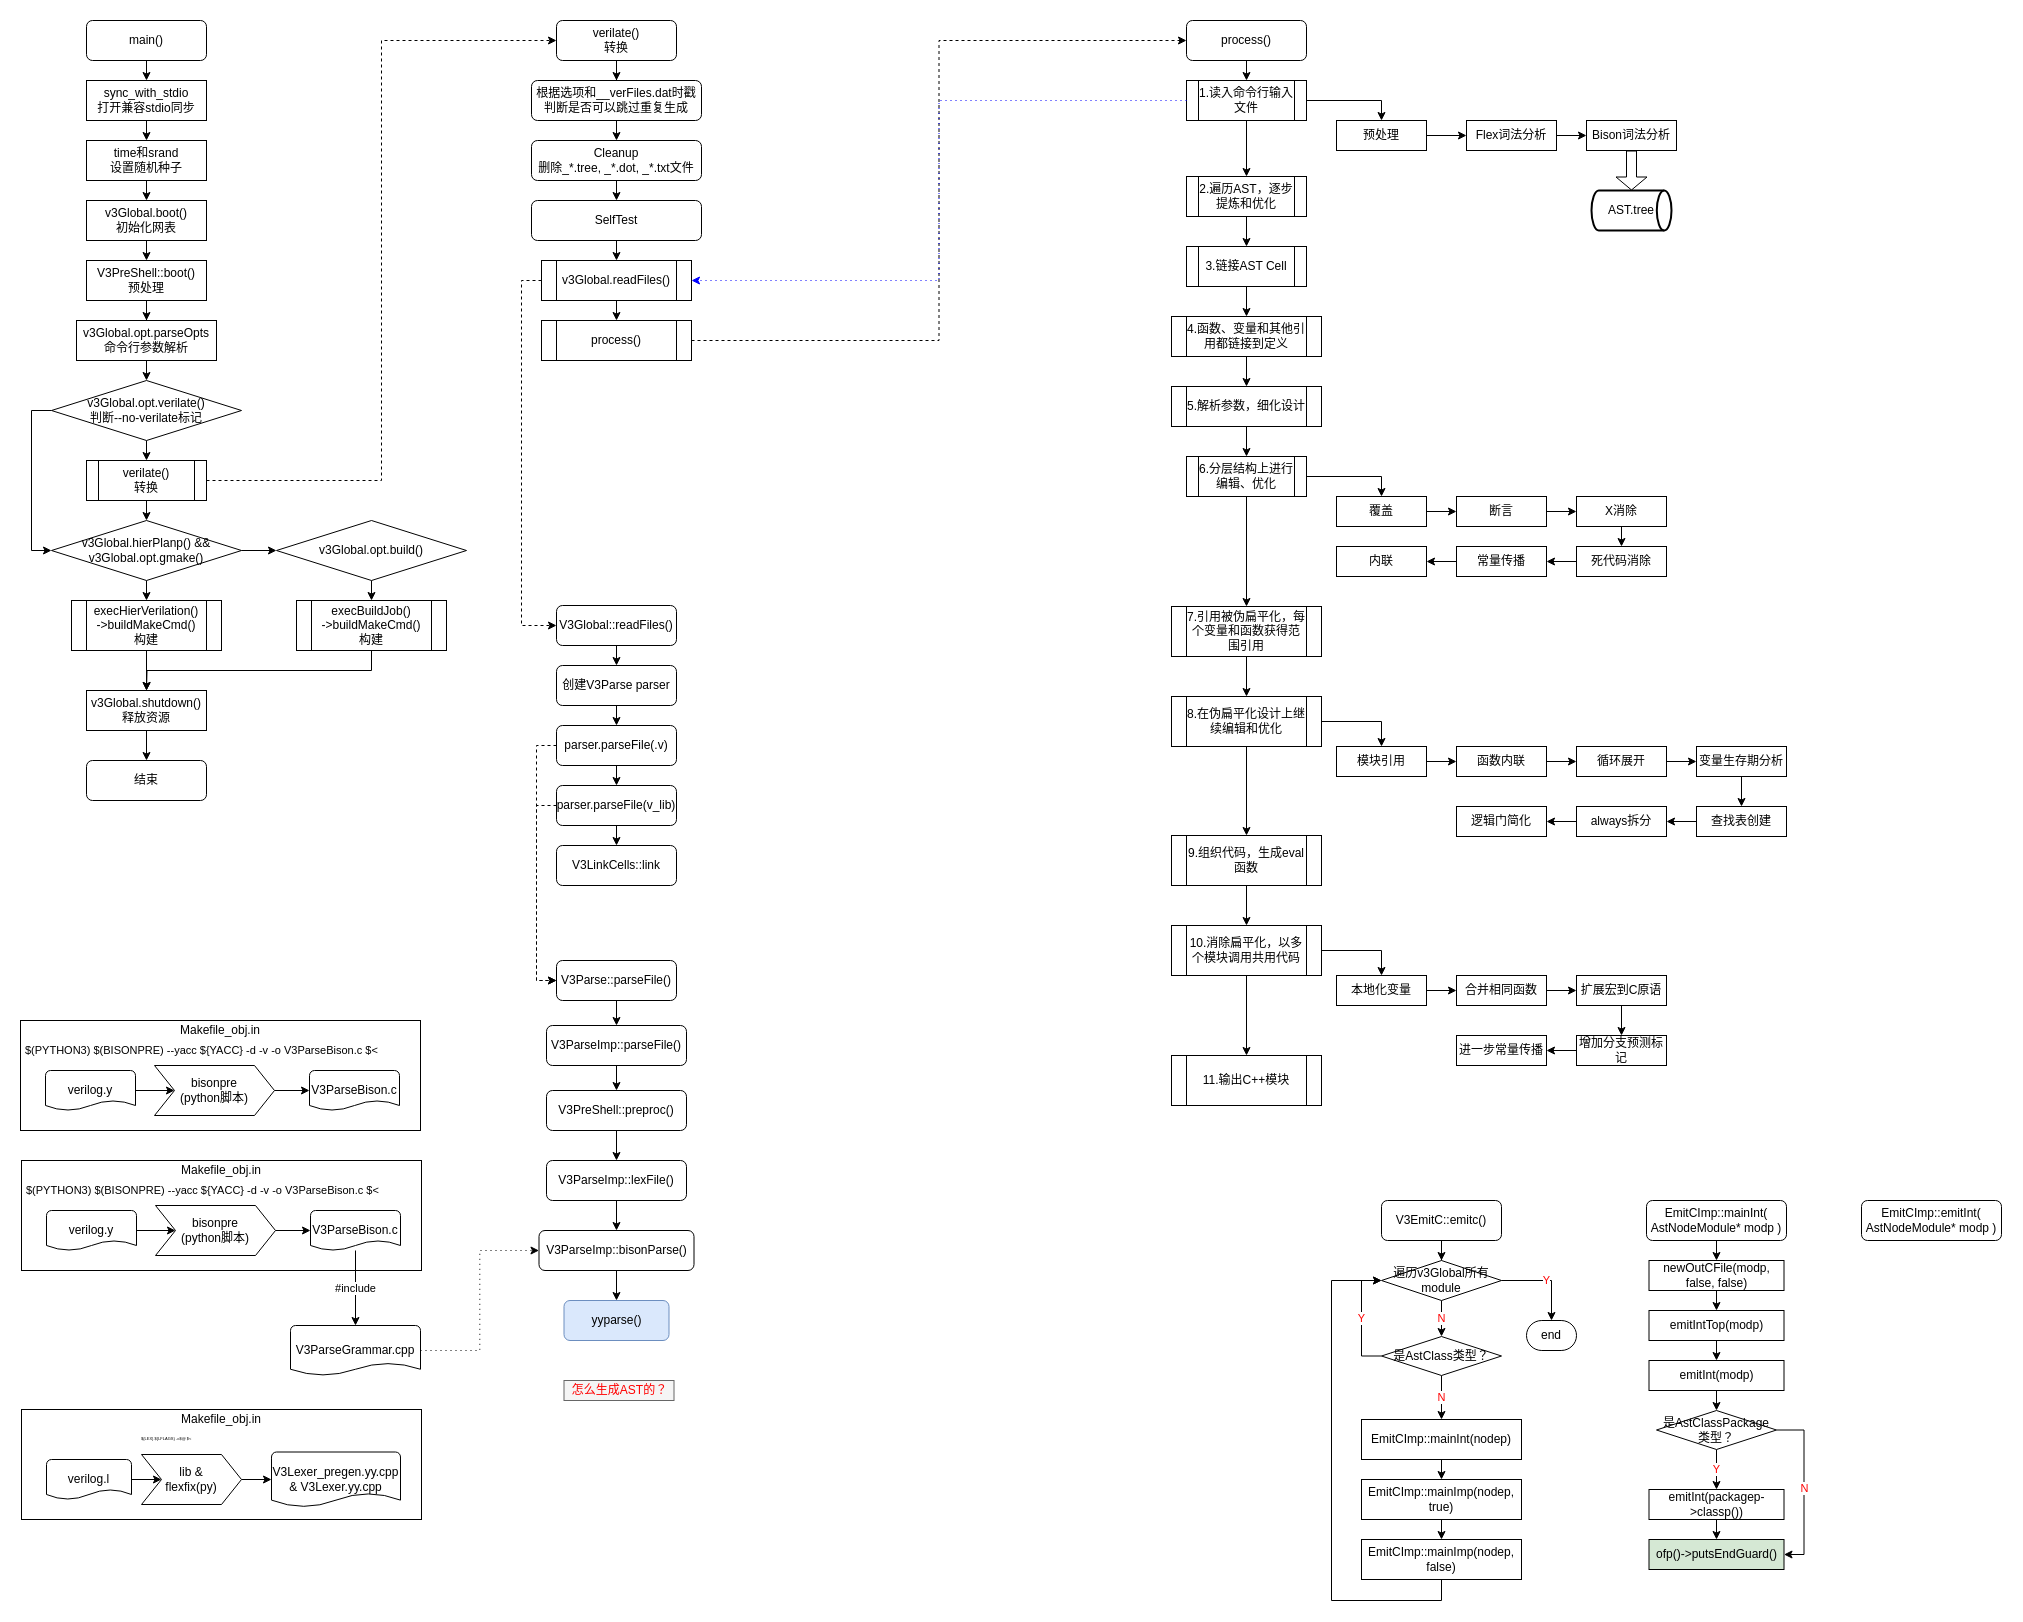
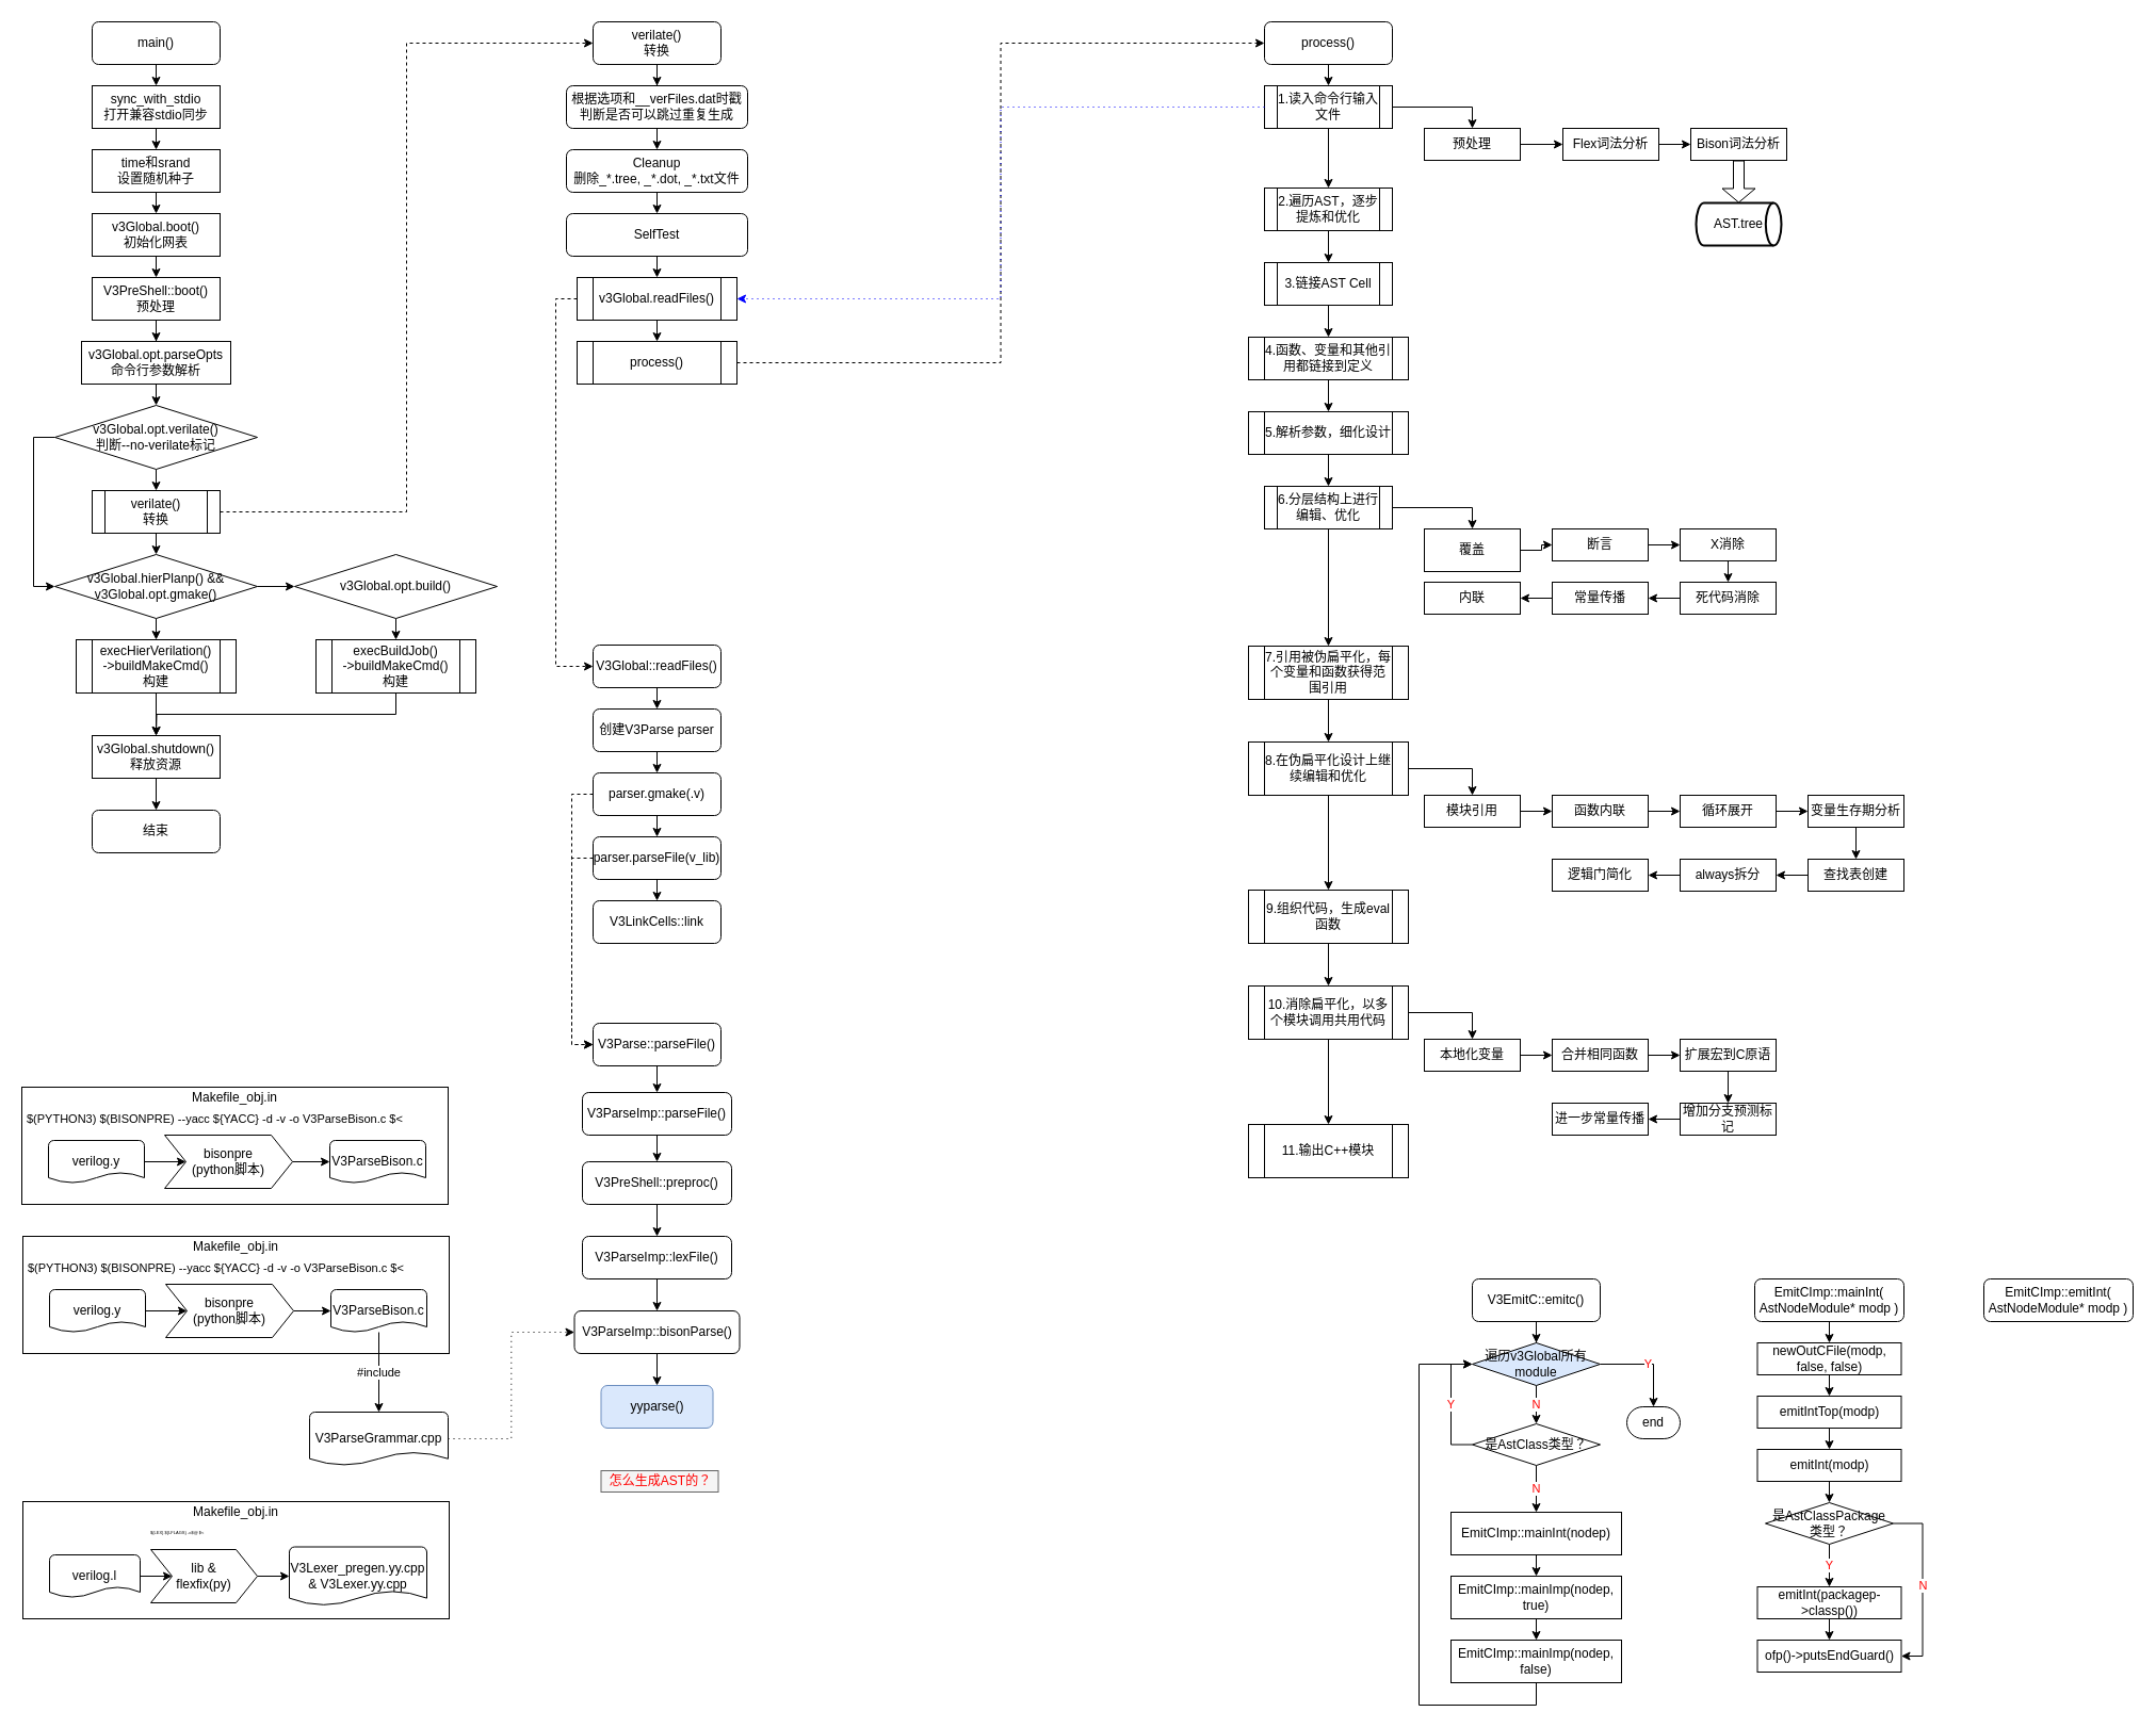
- <mxCell id="57" value="覆盖" style="rounded=0;whiteSpace=wrap;html=1;" parent="1" vertex="1"><mxGeometry x="1336" y="496" width="90" height="30" as="geometry" /></mxCell>
+ <mxCell id="57" value="覆盖" style="rounded=0;whiteSpace=wrap;html=1;" parent="1" vertex="1"><mxGeometry x="1336" y="496" width="90" height="40" as="geometry" /></mxCell>
- <mxCell id="116" value="parser.parseFile(.v)" style="rounded=1;whiteSpace=wrap;html=1;fontSize=12;glass=0;strokeWidth=1;shadow=0;" vertex="1" parent="1"><mxGeometry x="556" y="725" width="120" height="40" as="geometry" /></mxCell>
+ <mxCell id="116" value="parser.gmake(.v)" style="rounded=1;whiteSpace=wrap;html=1;fontSize=12;glass=0;strokeWidth=1;shadow=0;" vertex="1" parent="1"><mxGeometry x="556" y="725" width="120" height="40" as="geometry" /></mxCell>
- <mxCell id="150" value="遍历v3Global所有module" style="rhombus;whiteSpace=wrap;html=1;rounded=0;shadow=0;glass=0;strokeWidth=1;" vertex="1" parent="1"><mxGeometry x="1381" y="1260" width="120" height="40" as="geometry" /></mxCell>
+ <mxCell id="150" value="遍历v3Global所有module" style="rhombus;whiteSpace=wrap;html=1;rounded=0;shadow=0;glass=0;strokeWidth=1;fillColor=#dae8fc;" vertex="1" parent="1"><mxGeometry x="1381" y="1260" width="120" height="40" as="geometry" /></mxCell>
- <mxCell id="174" value="ofp()-&amp;gt;putsEndGuard()" style="rounded=0;whiteSpace=wrap;html=1;shadow=0;glass=0;strokeWidth=1;fillColor=#d5e8d4;" vertex="1" parent="1"><mxGeometry x="1648.5" y="1539" width="135" height="30" as="geometry" /></mxCell>
+ <mxCell id="174" value="ofp()-&amp;gt;putsEndGuard()" style="rounded=0;whiteSpace=wrap;html=1;shadow=0;glass=0;strokeWidth=1;" vertex="1" parent="1"><mxGeometry x="1648.5" y="1539" width="135" height="30" as="geometry" /></mxCell>
